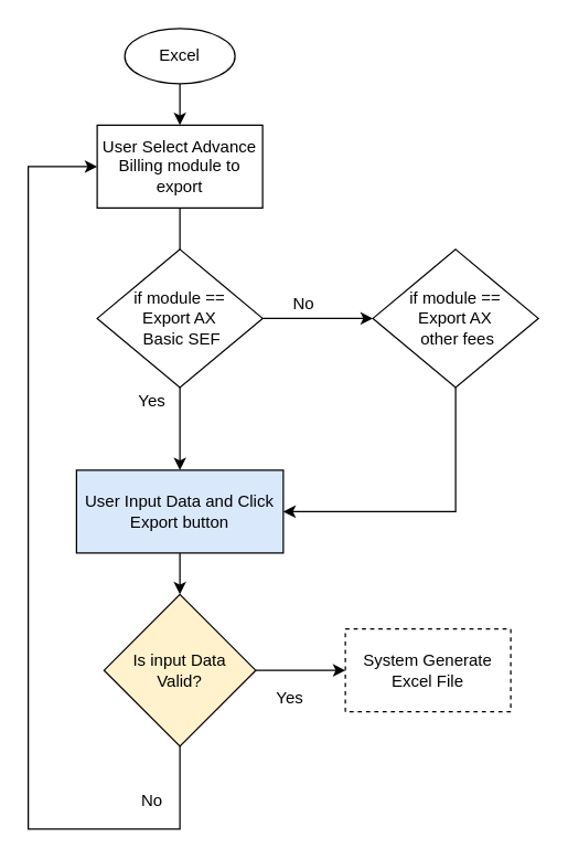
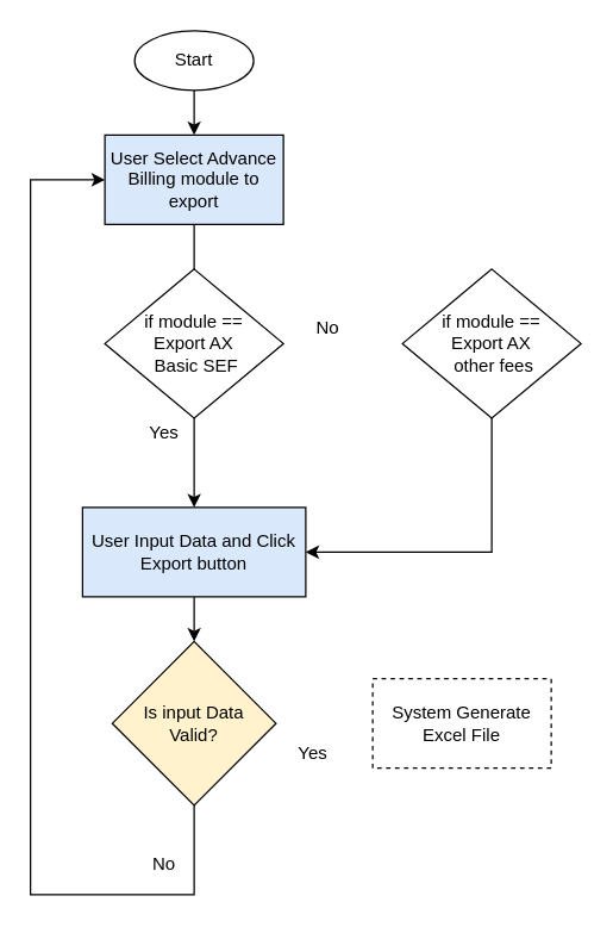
- <mxCell id="3" value="Excel" style="ellipse;whiteSpace=wrap;html=1;" vertex="1" parent="1"><mxGeometry x="90" y="20" width="80" height="40" as="geometry" /></mxCell>
+ <mxCell id="3" value="Start" style="ellipse;whiteSpace=wrap;html=1;" vertex="1" parent="1"><mxGeometry x="90" y="20" width="80" height="40" as="geometry" /></mxCell>
- <mxCell id="5" value="User Select Advance Billing module to export" style="rounded=0;whiteSpace=wrap;html=1;" vertex="1" parent="1"><mxGeometry x="70" y="90" width="120" height="60" as="geometry" /></mxCell>
+ <mxCell id="5" value="User Select Advance Billing module to export" style="rounded=0;whiteSpace=wrap;html=1;fillColor=#dae8fc;" vertex="1" parent="1"><mxGeometry x="70" y="90" width="120" height="60" as="geometry" /></mxCell>
- <mxCell id="7" value="" style="edgeStyle=orthogonalEdgeStyle;rounded=0;orthogonalLoop=1;jettySize=auto;html=1;" edge="1" parent="1" source="8" target="10"><mxGeometry relative="1" as="geometry" /></mxCell>
- <mxCell id="13" value="" style="edgeStyle=orthogonalEdgeStyle;rounded=0;orthogonalLoop=1;jettySize=auto;html=1;entryX=0;entryY=0.5;entryDx=0;entryDy=0;" edge="1" parent="1" source="15" target="16"><mxGeometry relative="1" as="geometry"><mxPoint x="250" y="610" as="targetPoint" /></mxGeometry></mxCell>
